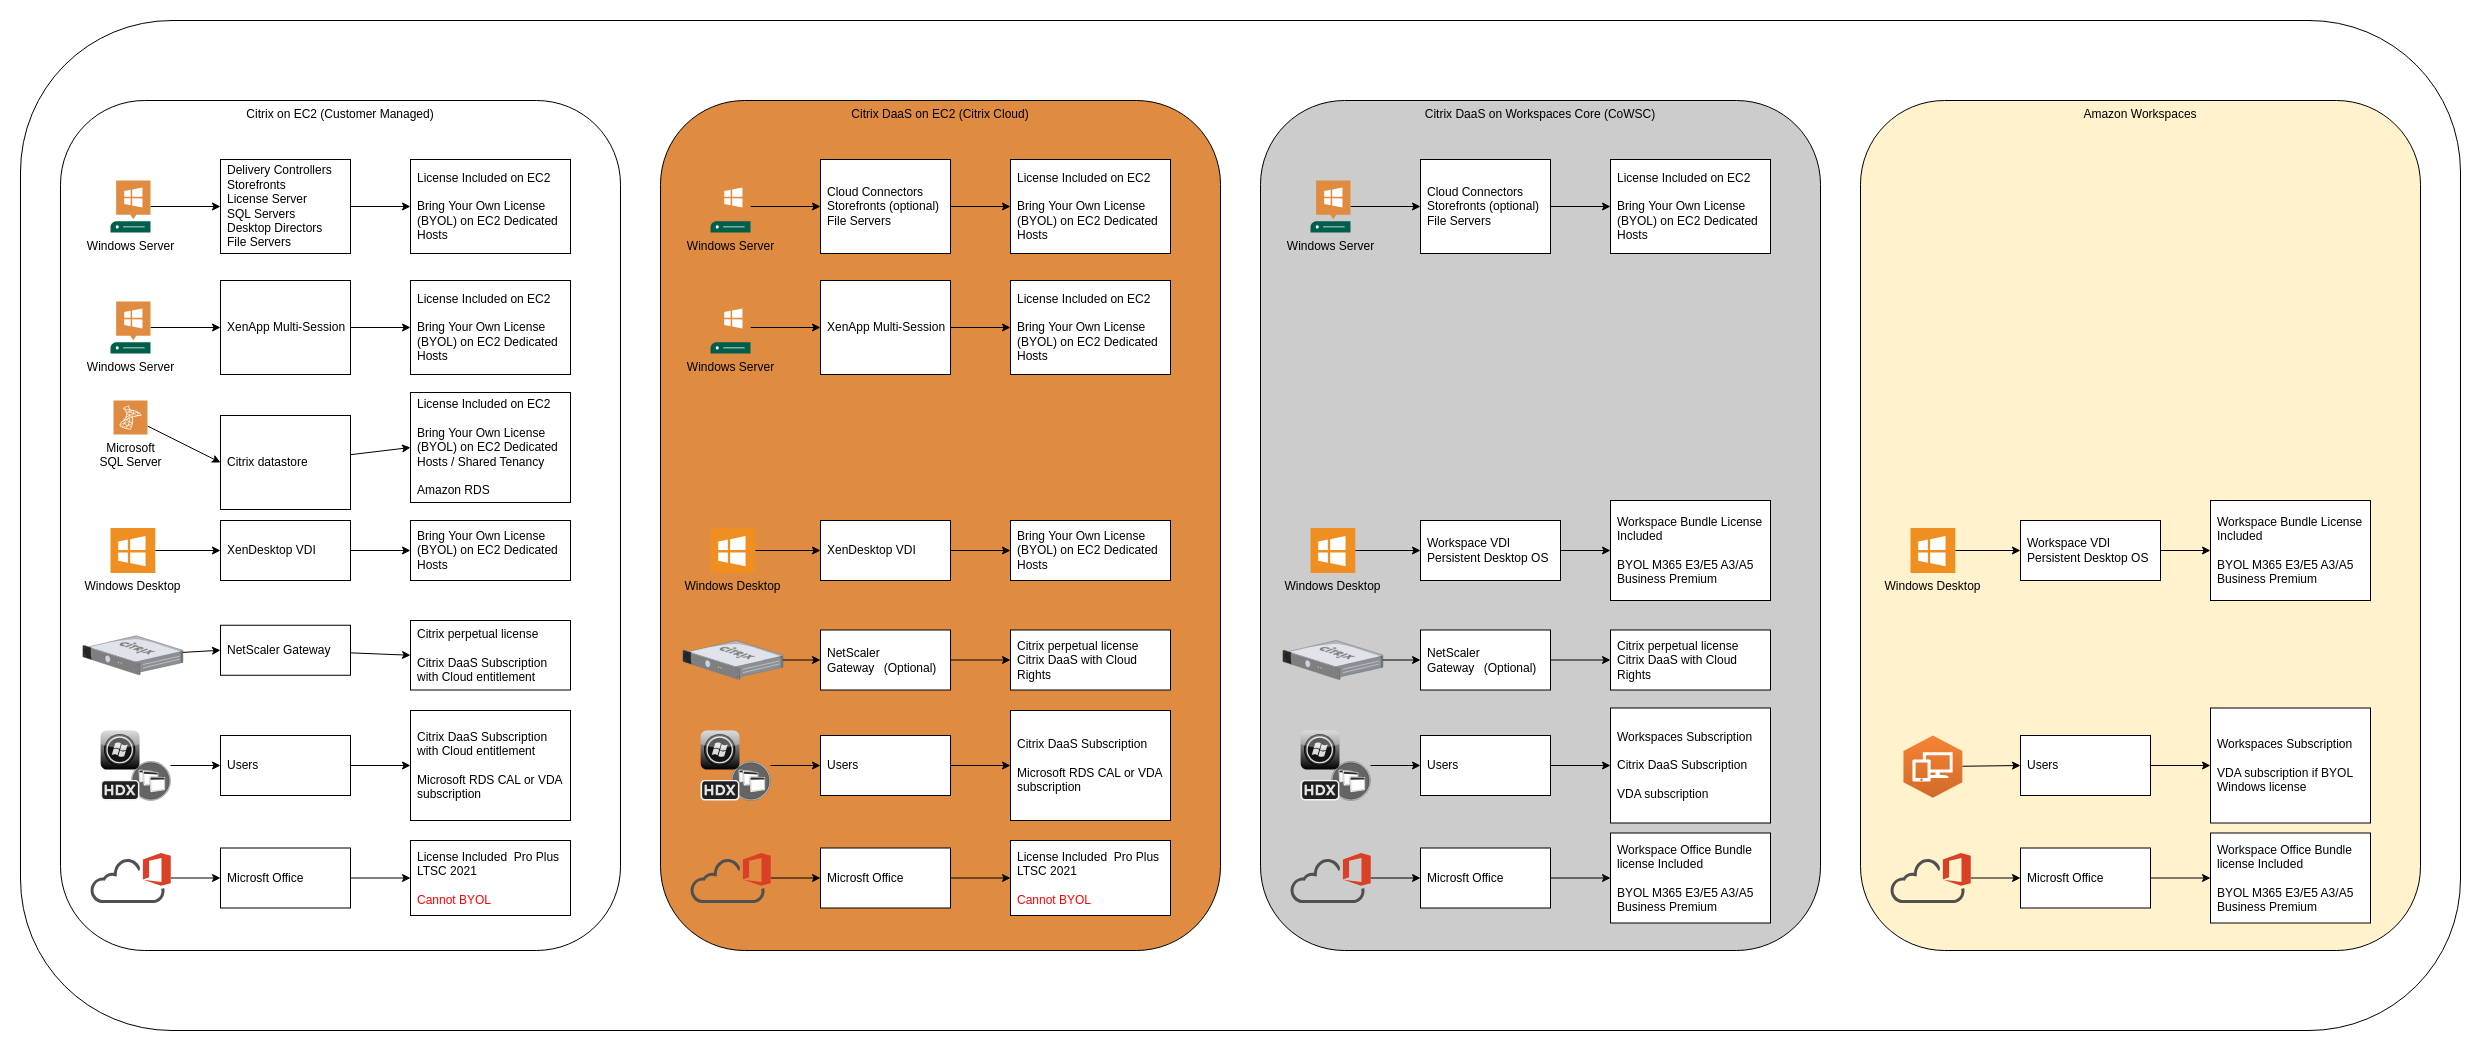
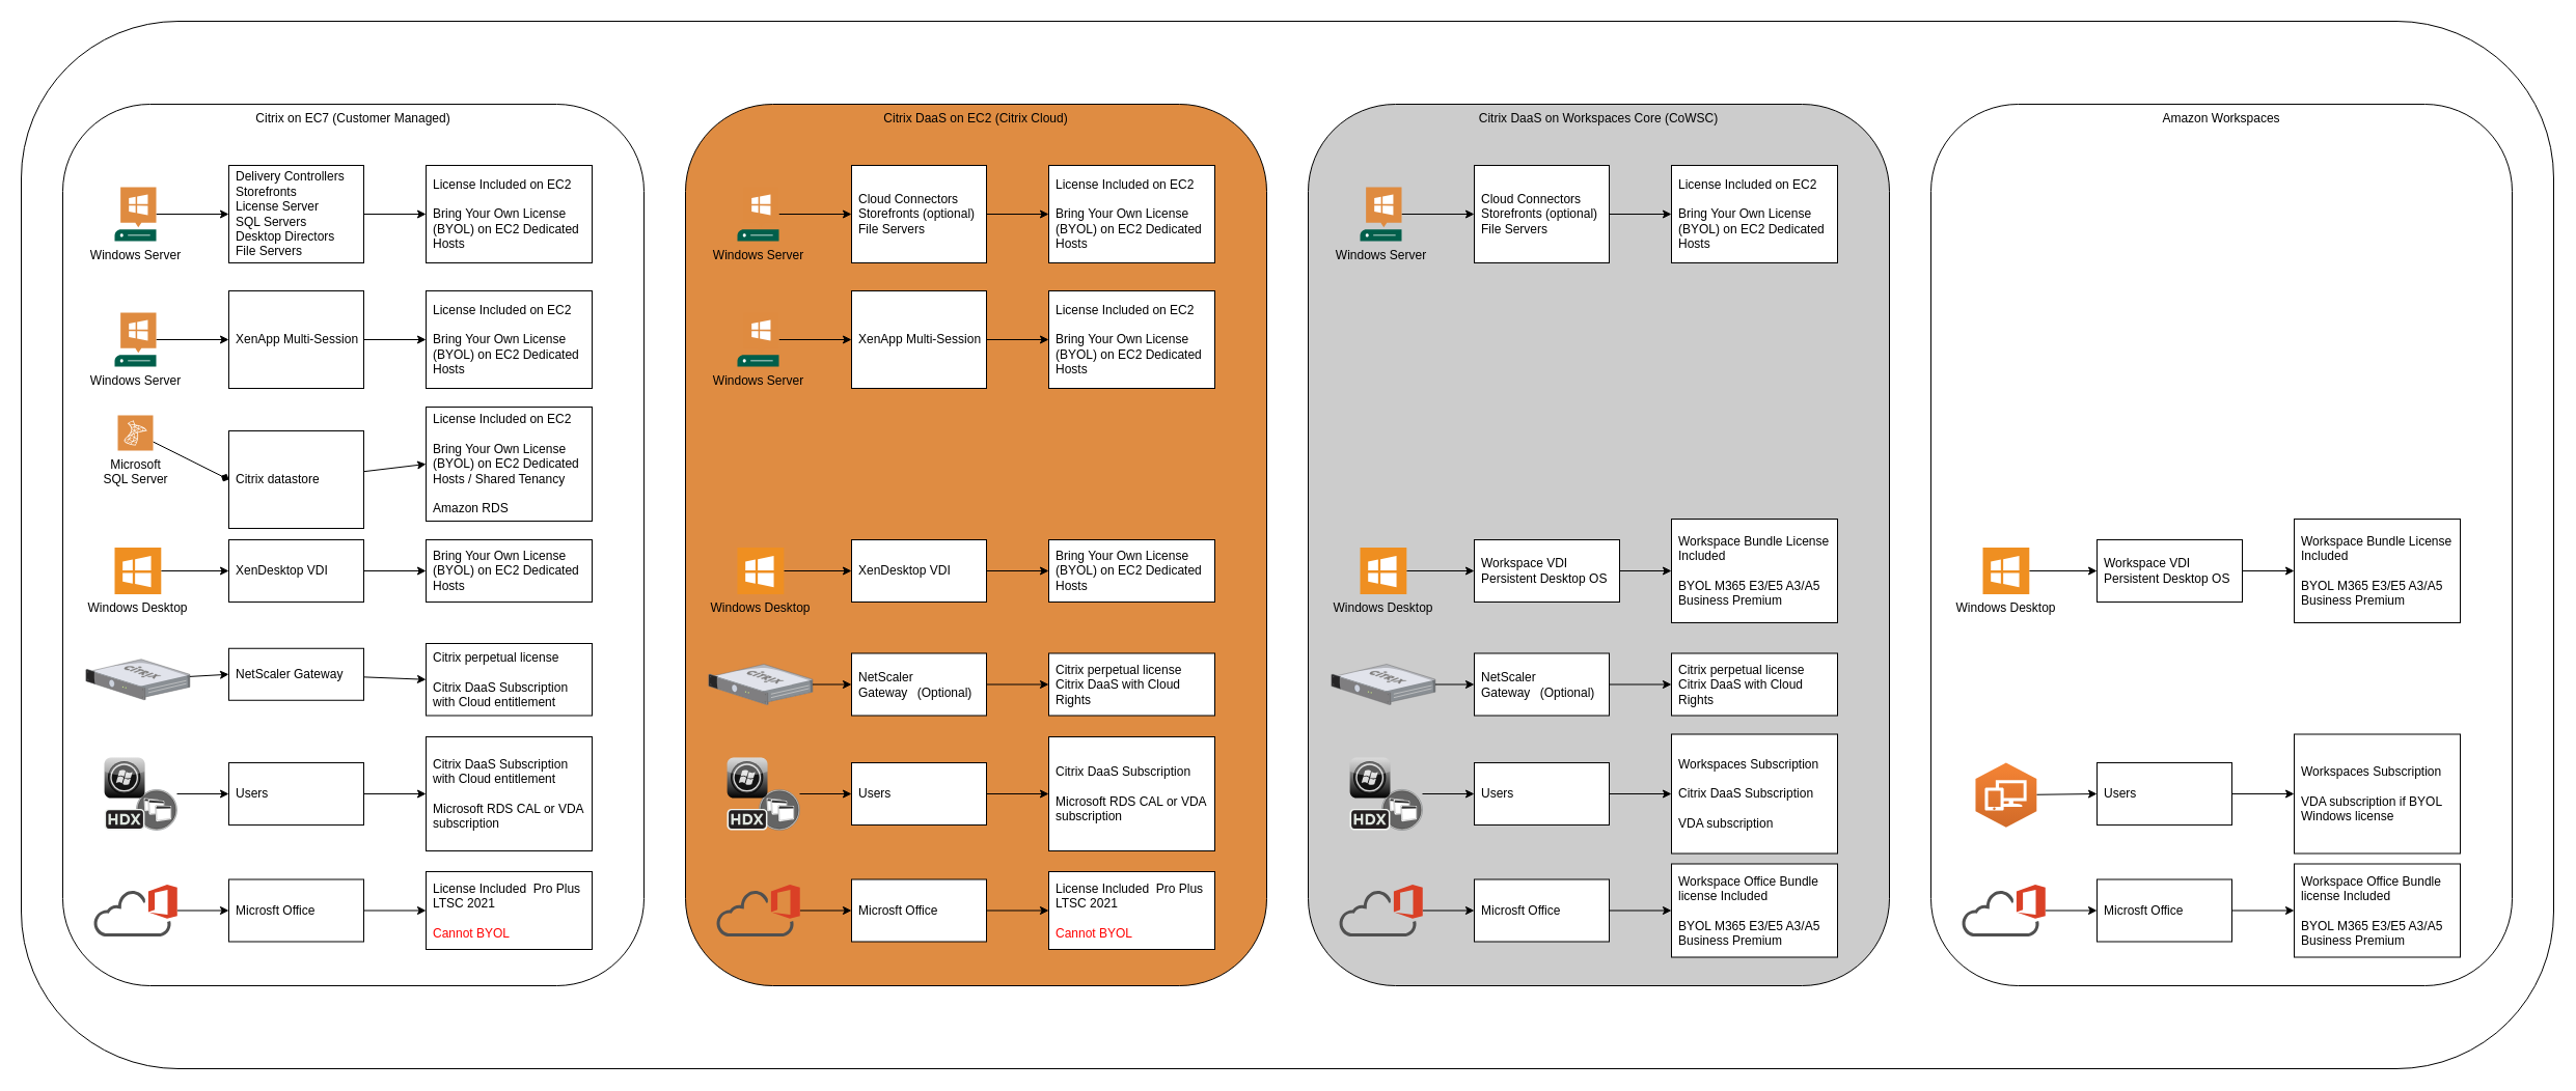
- <mxCell id="3" value="Citrix on EC2 (Customer Managed)" style="whiteSpace=wrap;html=1;verticalAlign=top;rounded=1;" vertex="1" parent="1"><mxGeometry x="60" y="100" width="560" height="850" as="geometry" /></mxCell>
+ <mxCell id="3" value="Citrix on EC7 (Customer Managed)" style="whiteSpace=wrap;html=1;verticalAlign=top;rounded=1;" vertex="1" parent="1"><mxGeometry x="60" y="100" width="560" height="850" as="geometry" /></mxCell>
- <mxCell id="105" value="Amazon Workspaces" style="whiteSpace=wrap;html=1;verticalAlign=top;rounded=1;fillColor=#fff2cc;" vertex="1" parent="1"><mxGeometry x="1860" y="100" width="560" height="850" as="geometry" /></mxCell>
+ <mxCell id="105" value="Amazon Workspaces" style="whiteSpace=wrap;html=1;verticalAlign=top;rounded=1;" vertex="1" parent="1"><mxGeometry x="1860" y="100" width="560" height="850" as="geometry" /></mxCell>
- <mxCell id="37" style="edgeStyle=none;html=1;entryX=0;entryY=0.5;entryDx=0;entryDy=0;" edge="1" parent="1" source="38" target="40"><mxGeometry relative="1" as="geometry" /></mxCell>
+ <mxCell id="37" style="edgeStyle=none;html=1;entryX=0;entryY=0.5;entryDx=0;entryDy=0;endArrow=diamond;" edge="1" parent="1" source="38" target="40"><mxGeometry relative="1" as="geometry" /></mxCell>
